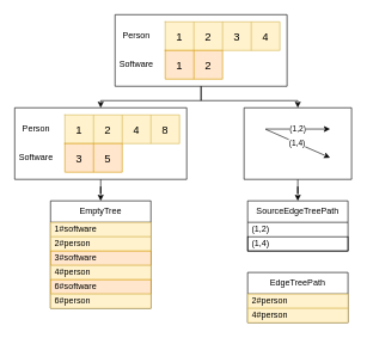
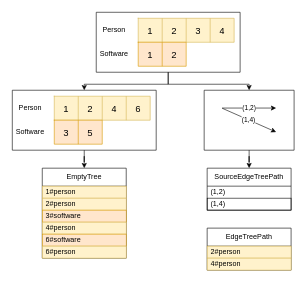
- <mxCell id="28" value="8" style="shape=partialRectangle;html=1;whiteSpace=wrap;connectable=0;strokeColor=inherit;overflow=hidden;fillColor=none;top=0;left=0;bottom=0;right=0;pointerEvents=1;fontSize=16;" vertex="1" parent="24"><mxGeometry x="120" width="40" height="40" as="geometry"><mxRectangle width="40" height="40" as="alternateBounds" /></mxGeometry></mxCell>
+ <mxCell id="28" value="6" style="shape=partialRectangle;html=1;whiteSpace=wrap;connectable=0;strokeColor=inherit;overflow=hidden;fillColor=none;top=0;left=0;bottom=0;right=0;pointerEvents=1;fontSize=16;" vertex="1" parent="24"><mxGeometry x="120" width="40" height="40" as="geometry"><mxRectangle width="40" height="40" as="alternateBounds" /></mxGeometry></mxCell>
- <mxCell id="38" value="1#software" style="text;strokeColor=#d6b656;fillColor=#fff2cc;align=left;verticalAlign=middle;spacingLeft=4;spacingRight=4;overflow=hidden;points=[[0,0.5],[1,0.5]];portConstraint=eastwest;rotatable=0;whiteSpace=wrap;html=1;" vertex="1" parent="37"><mxGeometry y="30" width="140" height="20" as="geometry" /></mxCell>
+ <mxCell id="38" value="1#person" style="text;strokeColor=#d6b656;fillColor=#fff2cc;align=left;verticalAlign=middle;spacingLeft=4;spacingRight=4;overflow=hidden;points=[[0,0.5],[1,0.5]];portConstraint=eastwest;rotatable=0;whiteSpace=wrap;html=1;" vertex="1" parent="37"><mxGeometry y="30" width="140" height="20" as="geometry" /></mxCell>
